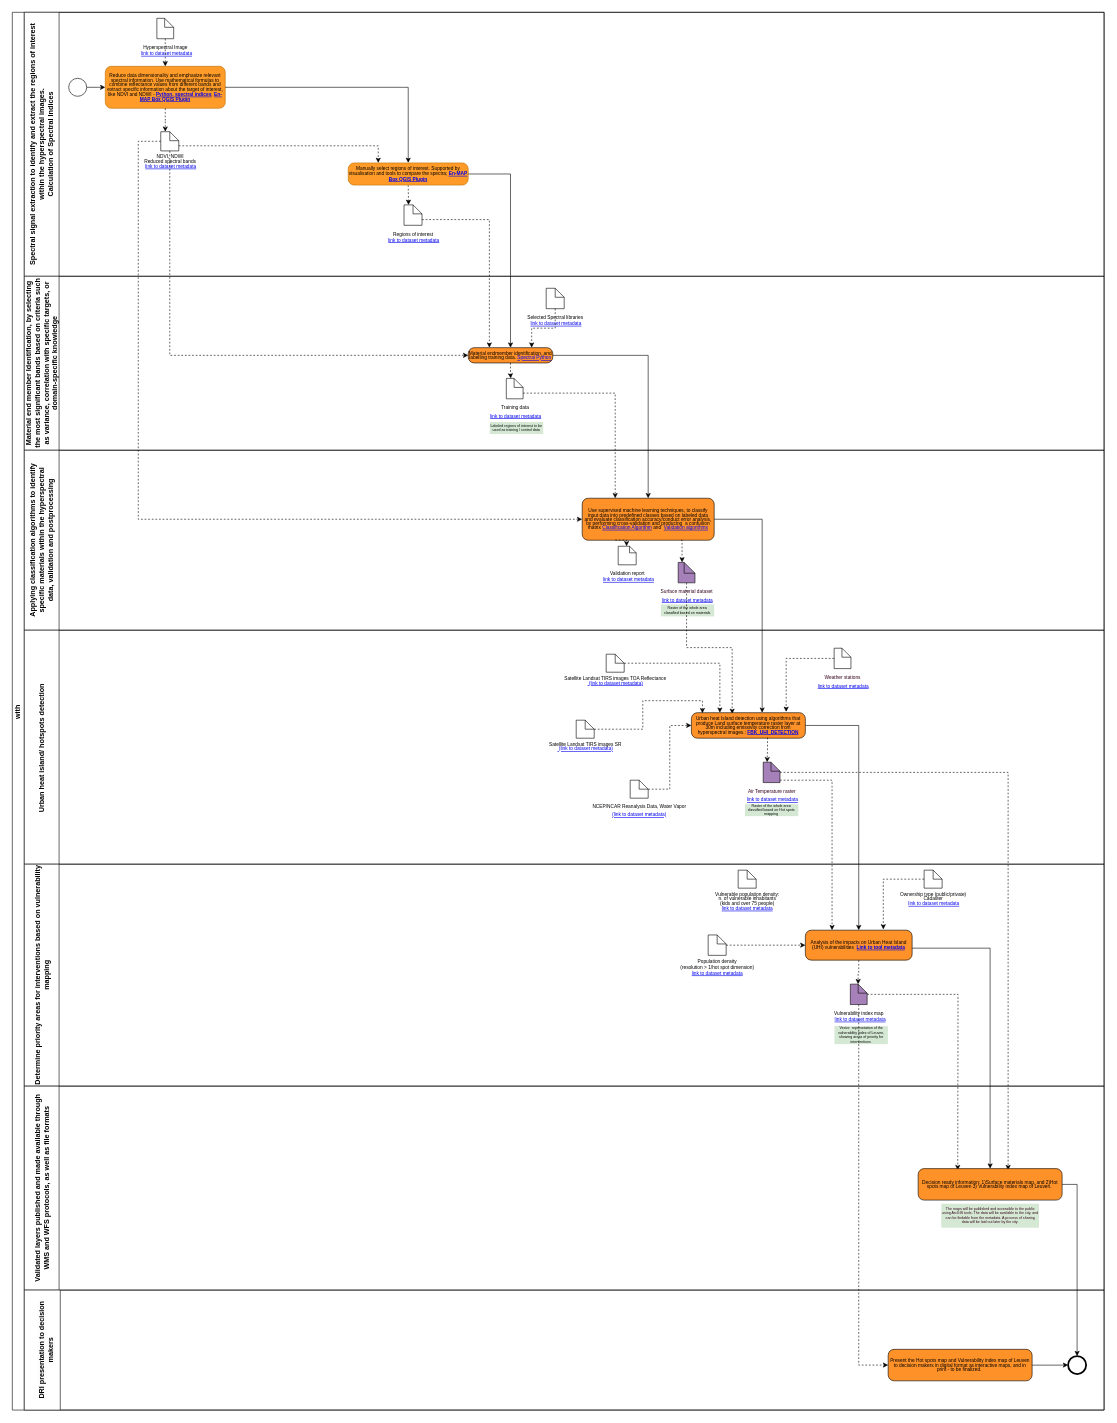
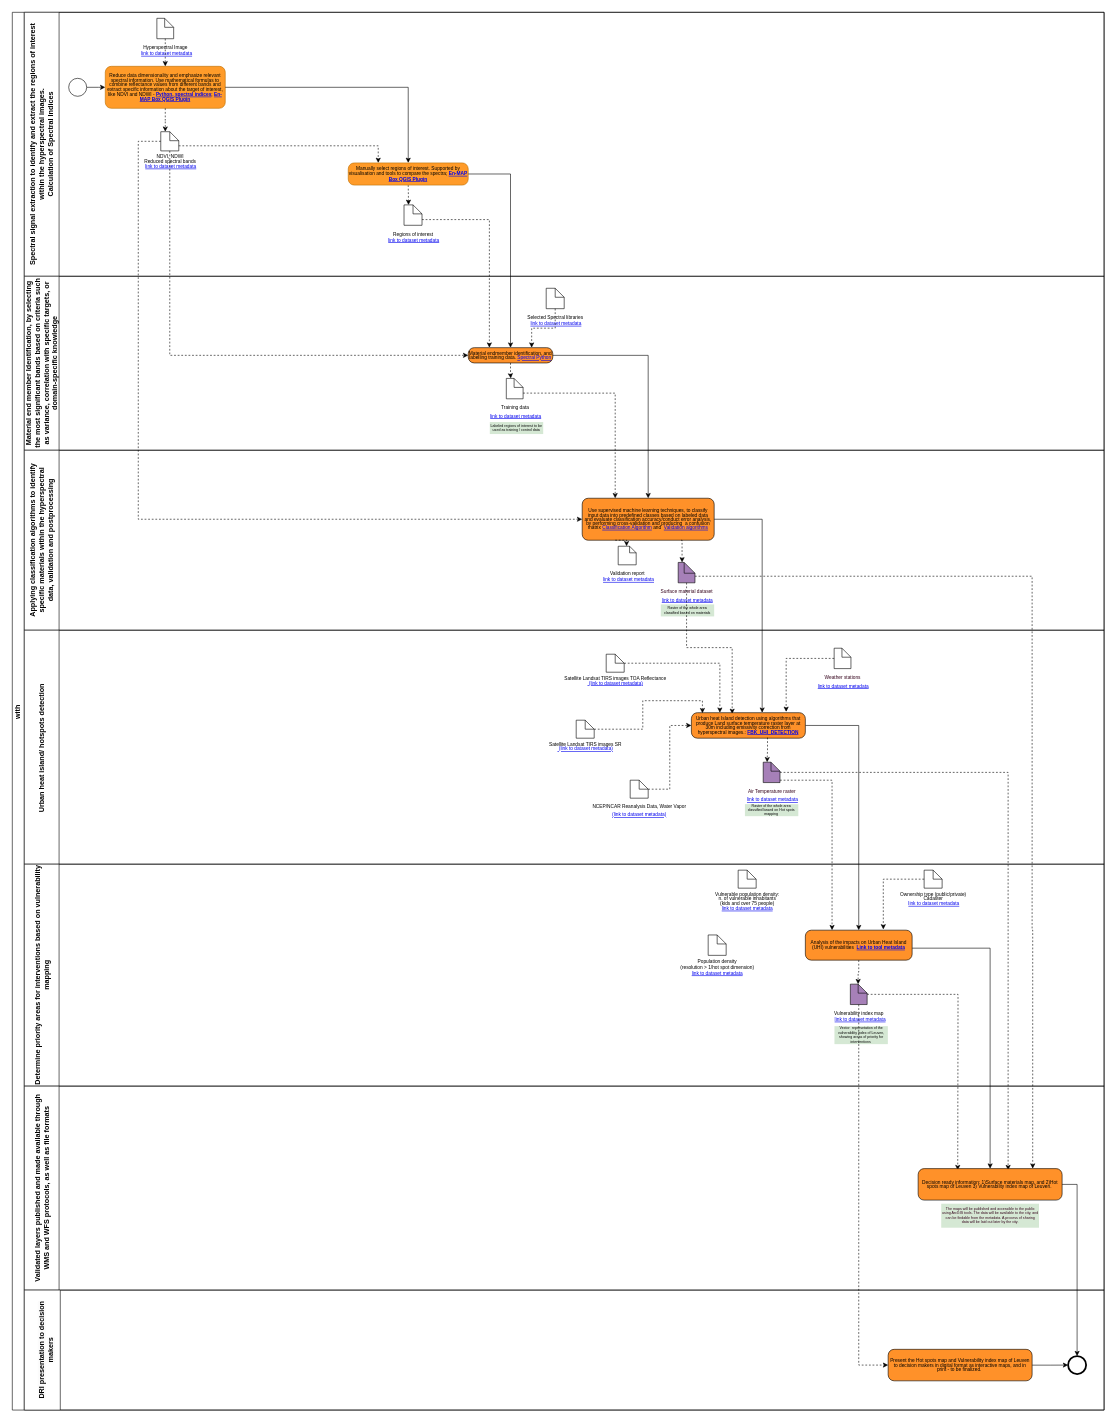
+ <mxCell id="63" style="edgeStyle=orthogonalEdgeStyle;rounded=0;orthogonalLoop=1;jettySize=auto;html=1;dashed=1;" edge="1" parent="1" source="25" target="69"><mxGeometry relative="1" as="geometry"><Array as="points"><mxPoint x="1720" y="960" /><mxPoint x="1720" y="1550" /><mxPoint x="1721" y="1550" /></Array></mxGeometry></mxCell>
- <mxCell id="61" style="edgeStyle=orthogonalEdgeStyle;rounded=0;orthogonalLoop=1;jettySize=auto;html=1;entryX=0;entryY=0.5;entryDx=0;entryDy=0;entryPerimeter=0;dashed=1;" edge="1" parent="53" source="59" target="54"><mxGeometry relative="1" as="geometry" /></mxCell>
